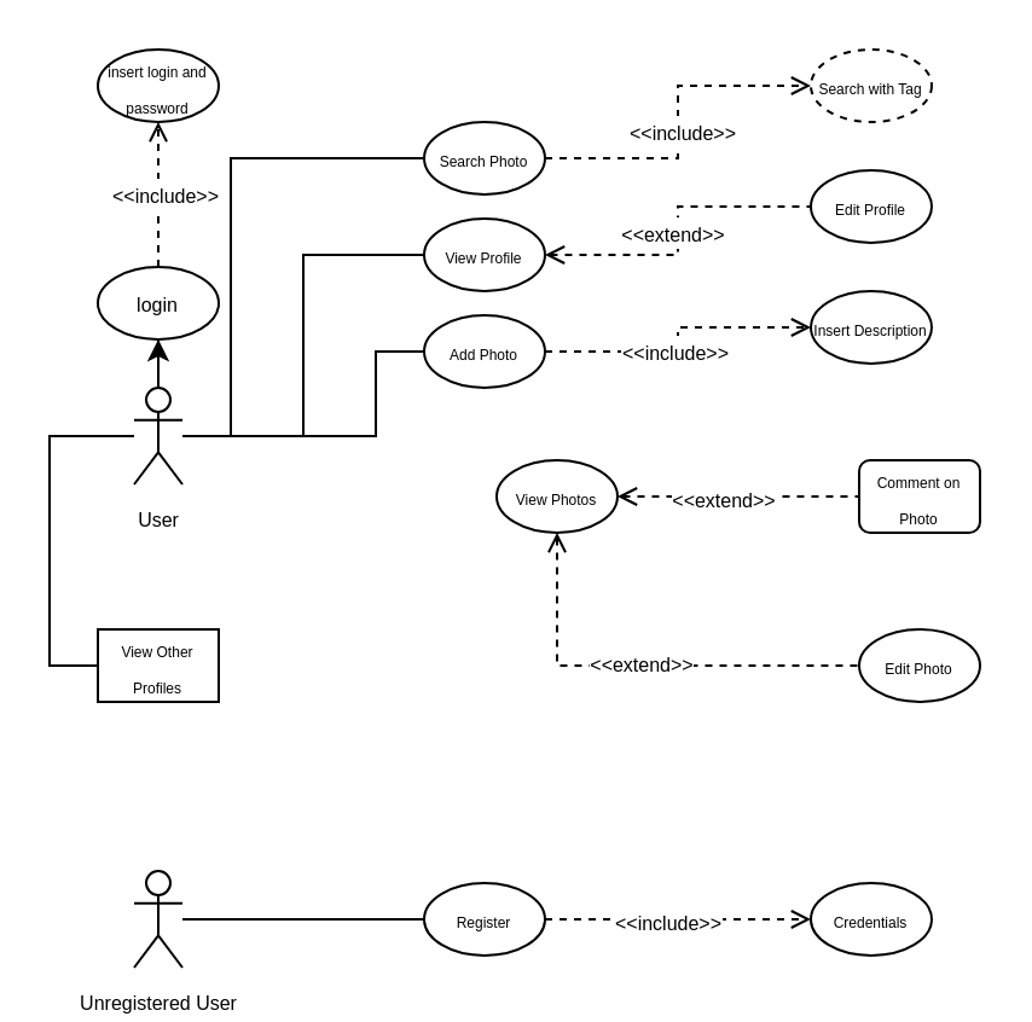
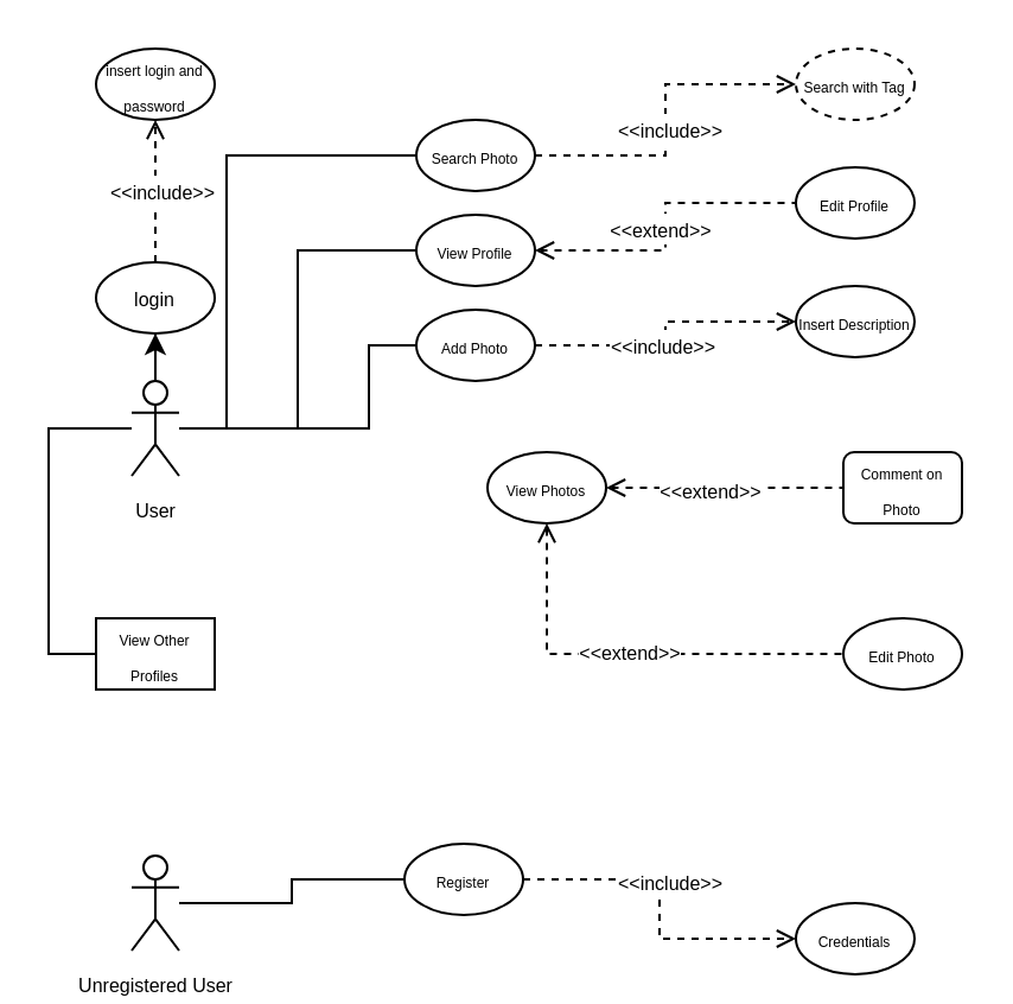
- <mxCell id="36" value="&lt;font style=&quot;font-size: 6px;&quot;&gt;Register&lt;/font&gt;" style="ellipse;whiteSpace=wrap;html=1;" vertex="1" parent="1"><mxGeometry x="175" y="365" width="50" height="30" as="geometry" /></mxCell>
+ <mxCell id="36" value="&lt;font style=&quot;font-size: 6px;&quot;&gt;Register&lt;/font&gt;" style="ellipse;whiteSpace=wrap;html=1;" vertex="1" parent="1"><mxGeometry x="170" y="355" width="50" height="30" as="geometry" /></mxCell>
- <mxCell id="37" value="&lt;font style=&quot;font-size: 6px;&quot;&gt;Credentials&lt;/font&gt;" style="ellipse;whiteSpace=wrap;html=1;" vertex="1" parent="1"><mxGeometry x="335" y="365" width="50" height="30" as="geometry" /></mxCell>
+ <mxCell id="37" value="&lt;font style=&quot;font-size: 6px;&quot;&gt;Credentials&lt;/font&gt;" style="ellipse;whiteSpace=wrap;html=1;" vertex="1" parent="1"><mxGeometry x="335" y="380" width="50" height="30" as="geometry" /></mxCell>
